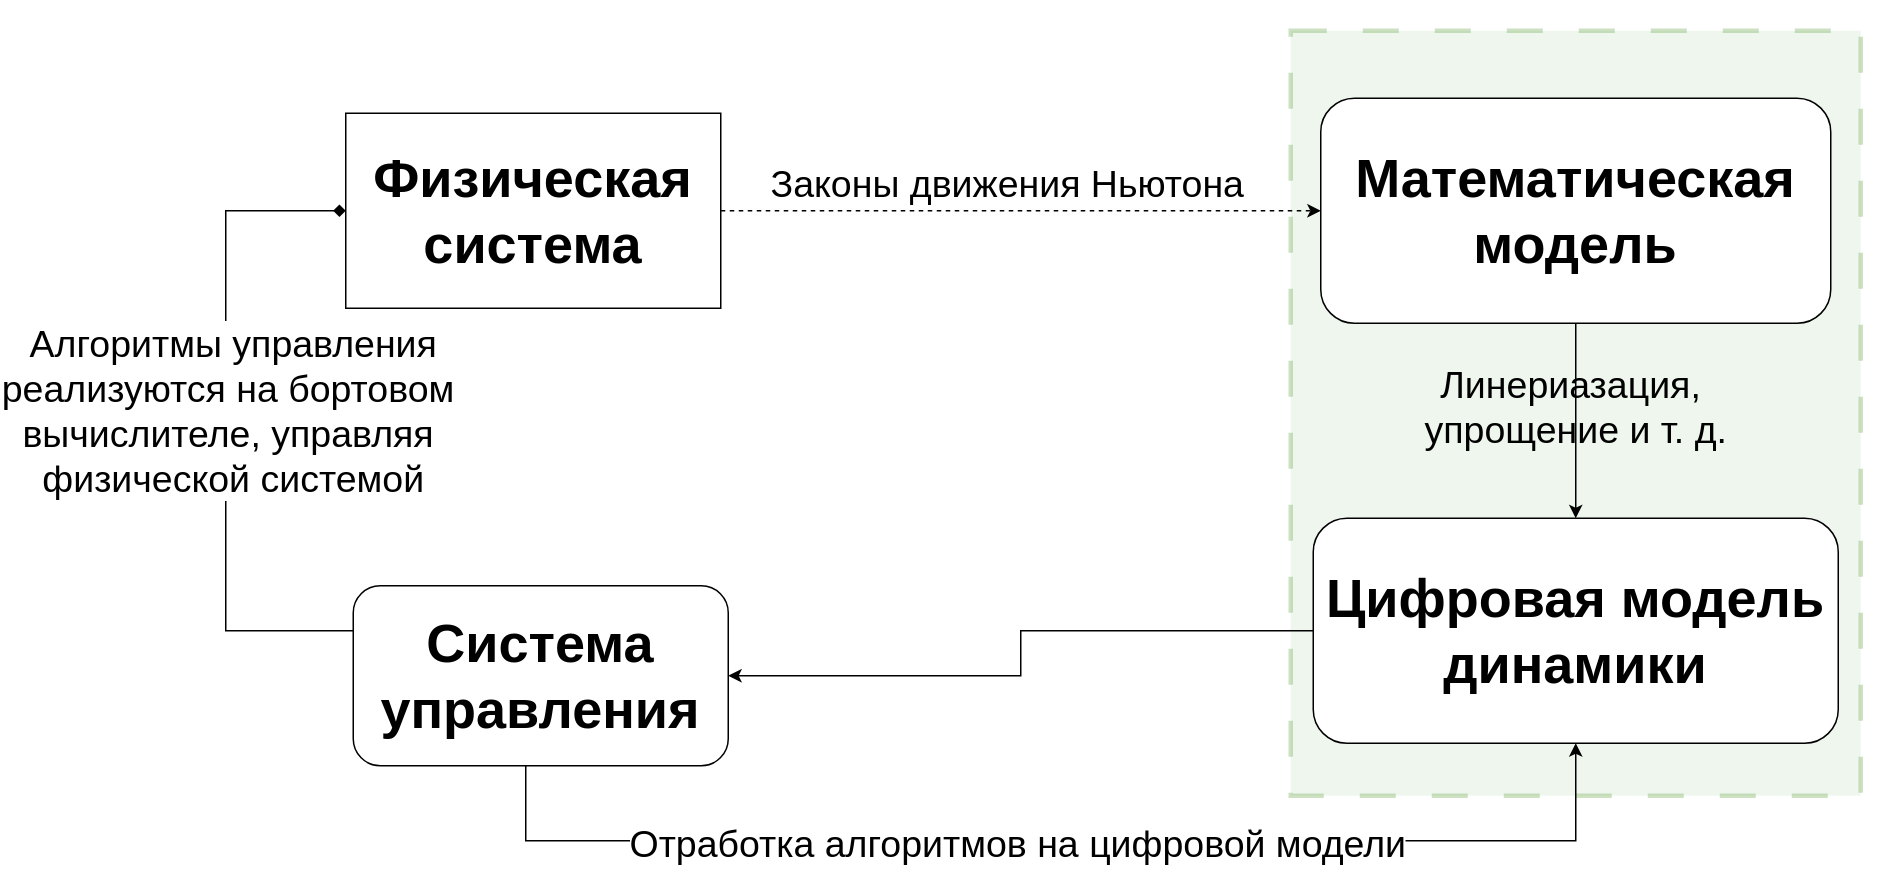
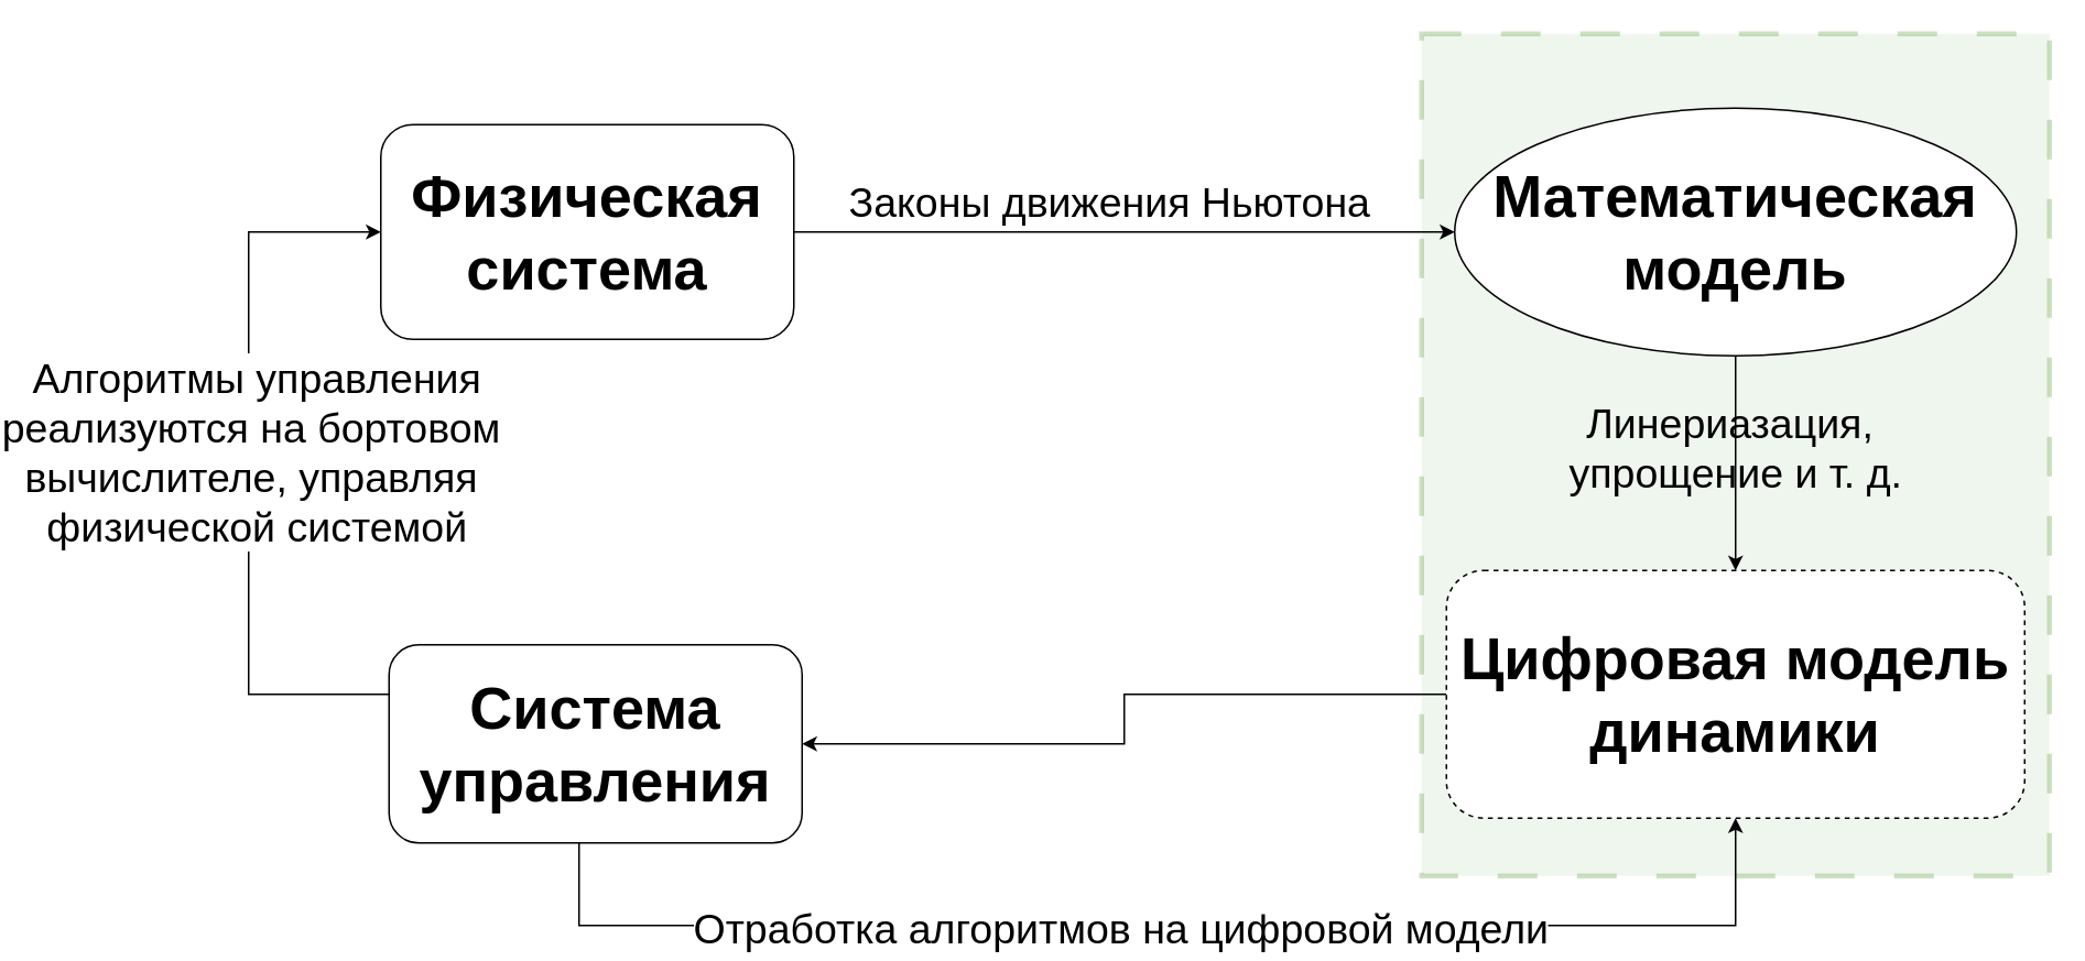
- <mxCell id="11" style="edgeStyle=orthogonalEdgeStyle;rounded=0;orthogonalLoop=1;jettySize=auto;html=1;entryX=0;entryY=0.5;entryDx=0;entryDy=0;endArrow=diamond;" edge="1" parent="1" source="15" target="5"><mxGeometry relative="1" as="geometry"><Array as="points"><mxPoint x="20" y="420" /><mxPoint x="20" y="140" /></Array></mxGeometry></mxCell>
+ <mxCell id="11" style="edgeStyle=orthogonalEdgeStyle;rounded=0;orthogonalLoop=1;jettySize=auto;html=1;entryX=0;entryY=0.5;entryDx=0;entryDy=0;" edge="1" parent="1" source="15" target="5"><mxGeometry relative="1" as="geometry"><Array as="points"><mxPoint x="20" y="420" /><mxPoint x="20" y="140" /></Array></mxGeometry></mxCell>
- <mxCell id="5" value="Физическая система" style="whiteSpace=wrap;html=1;fontSize=36;fontStyle=1;rounded=0;" vertex="1" parent="1"><mxGeometry x="100" y="75" width="250" height="130" as="geometry" /></mxCell>
+ <mxCell id="5" value="Физическая система" style="rounded=1;whiteSpace=wrap;html=1;fontSize=36;fontStyle=1" vertex="1" parent="1"><mxGeometry x="100" y="75" width="250" height="130" as="geometry" /></mxCell>
- <mxCell id="3" value="" style="edgeStyle=orthogonalEdgeStyle;rounded=0;orthogonalLoop=1;jettySize=auto;html=1;dashed=1;" edge="1" parent="1" source="5" target="8"><mxGeometry relative="1" as="geometry" /></mxCell>
+ <mxCell id="3" value="" style="edgeStyle=orthogonalEdgeStyle;rounded=0;orthogonalLoop=1;jettySize=auto;html=1;" edge="1" parent="1" source="5" target="8"><mxGeometry relative="1" as="geometry" /></mxCell>
- <mxCell id="8" value="Математическая модель" style="rounded=1;whiteSpace=wrap;html=1;fontSize=36;fontStyle=1" vertex="1" parent="1"><mxGeometry x="750" y="65" width="340" height="150" as="geometry" /></mxCell>
+ <mxCell id="8" value="Математическая модель" style="ellipse;whiteSpace=wrap;html=1;fontSize=36;fontStyle=1;" vertex="1" parent="1"><mxGeometry x="750" y="65" width="340" height="150" as="geometry" /></mxCell>
- <mxCell id="10" value="&lt;b&gt;&lt;font style=&quot;font-size: 36px;&quot;&gt;Цифровая модель динамики&lt;/font&gt;&lt;/b&gt;" style="rounded=1;whiteSpace=wrap;html=1;" vertex="1" parent="1"><mxGeometry x="745" y="345" width="350" height="150" as="geometry" /></mxCell>
+ <mxCell id="10" value="&lt;b&gt;&lt;font style=&quot;font-size: 36px;&quot;&gt;Цифровая модель динамики&lt;/font&gt;&lt;/b&gt;" style="rounded=1;whiteSpace=wrap;html=1;dashed=1;" vertex="1" parent="1"><mxGeometry x="745" y="345" width="350" height="150" as="geometry" /></mxCell>
